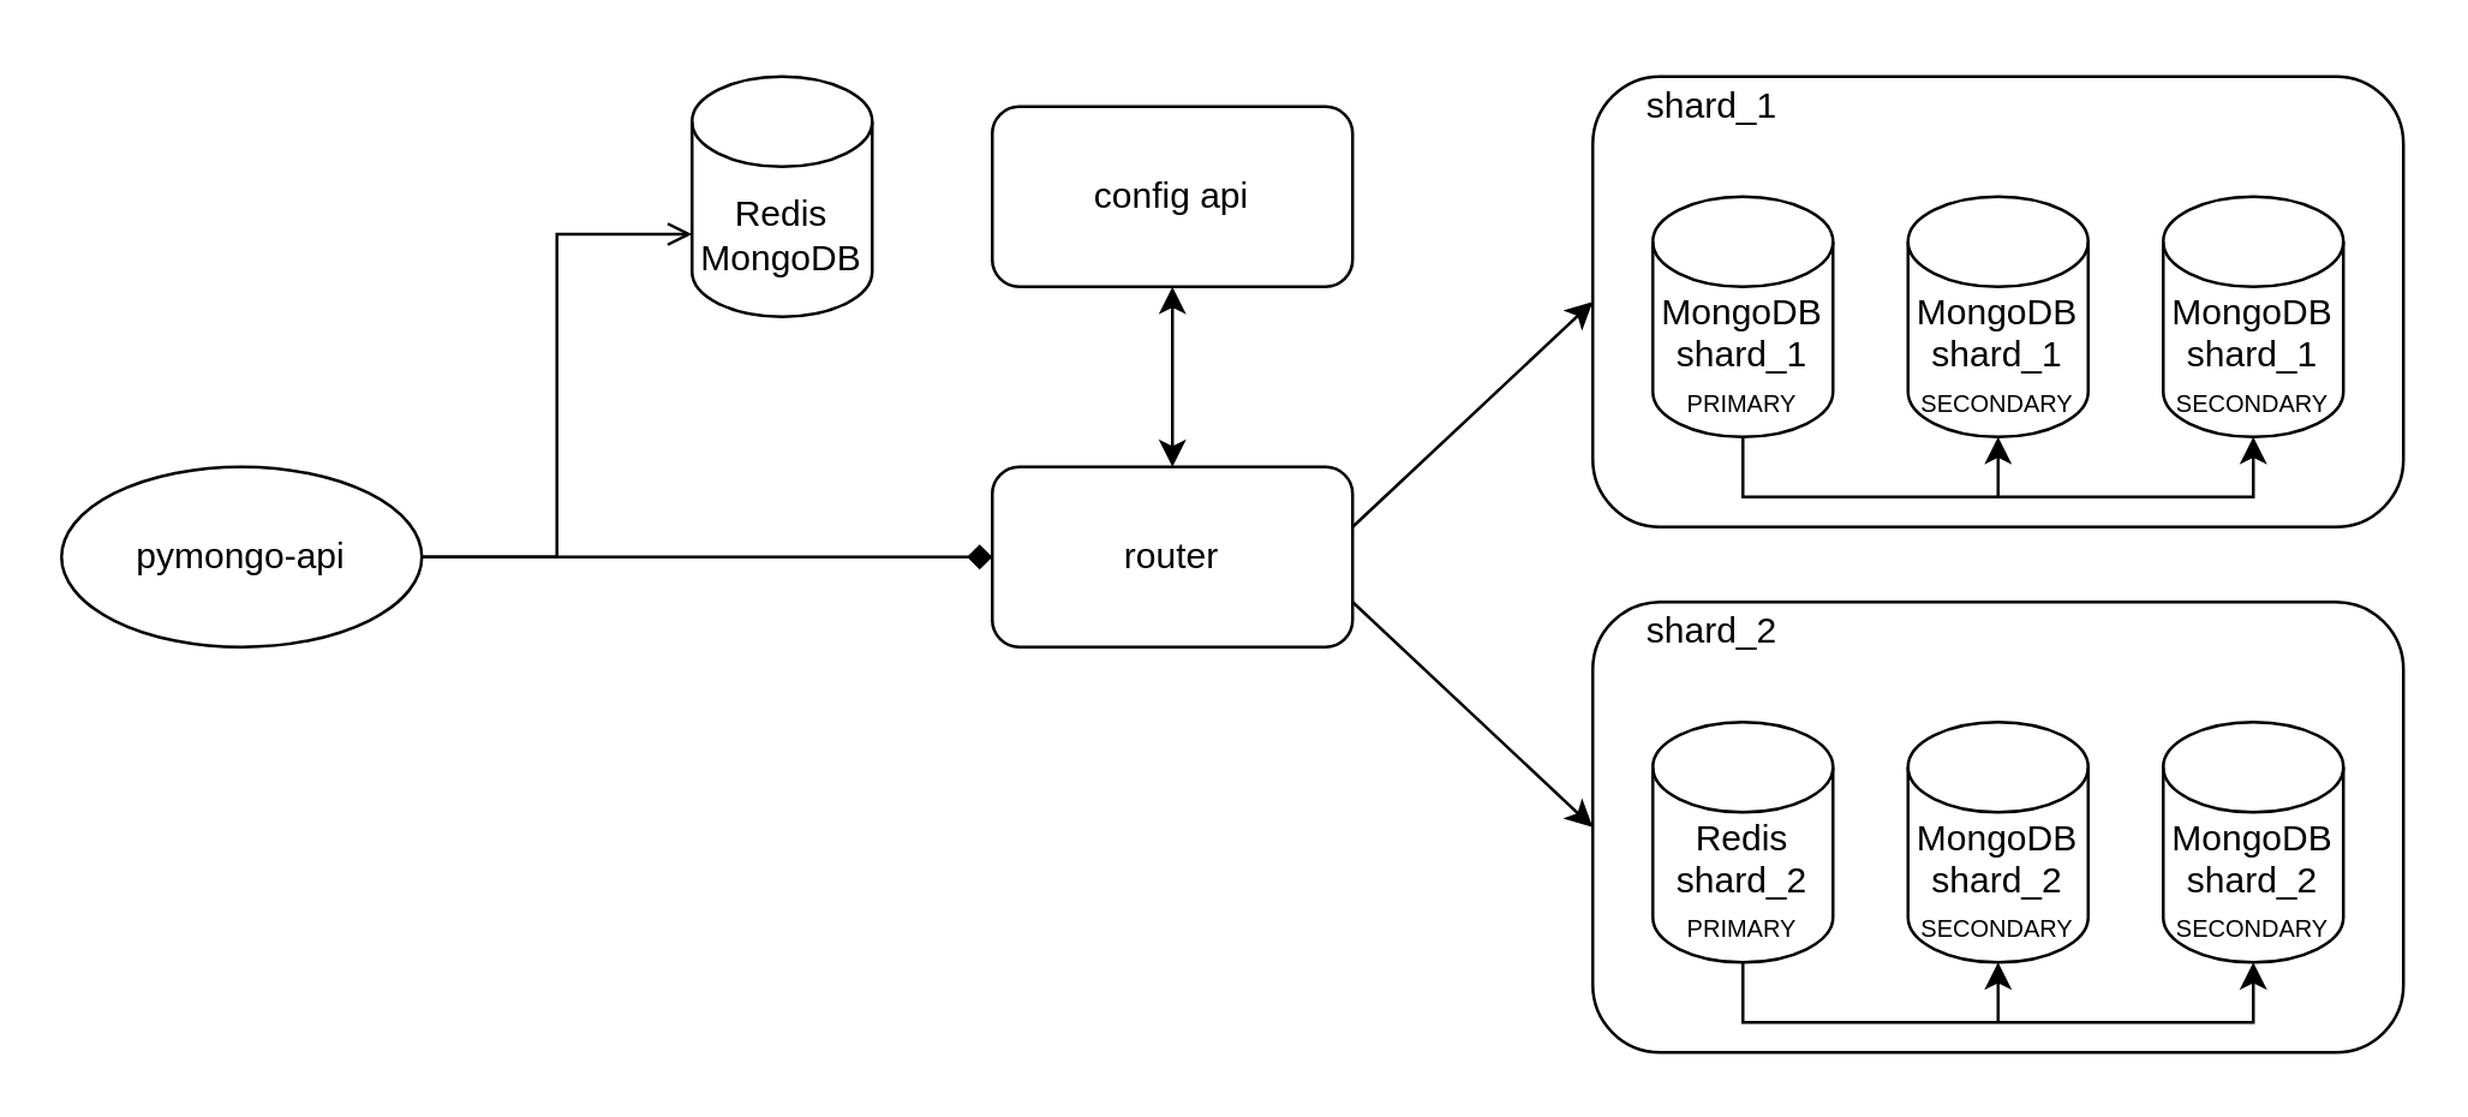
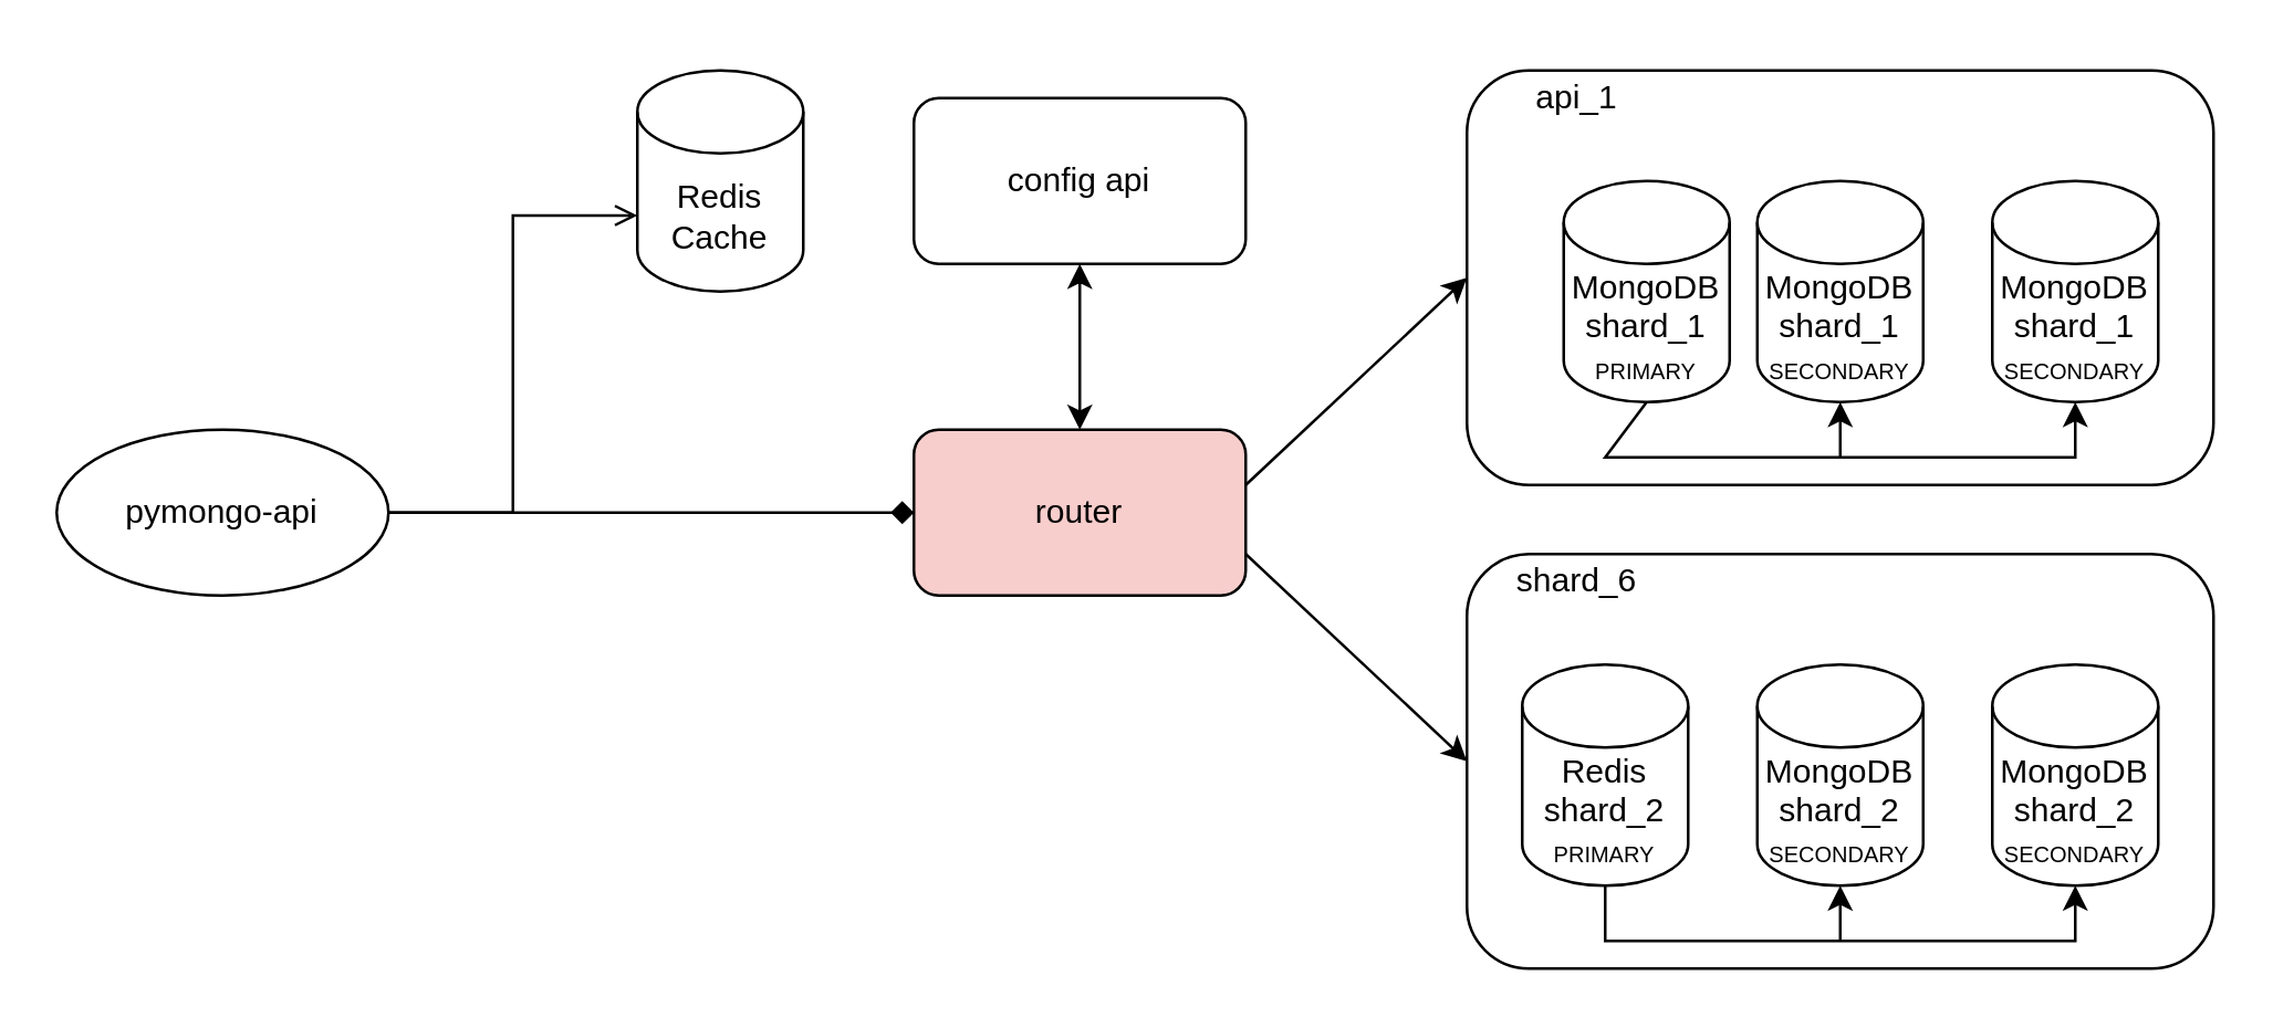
- <mxCell id="11" value="shard_1" style="text;html=1;align=center;verticalAlign=middle;whiteSpace=wrap;rounded=0;" vertex="1" parent="1"><mxGeometry x="540" y="20" width="60" height="30" as="geometry" /></mxCell>
+ <mxCell id="11" value="api_1" style="text;html=1;align=center;verticalAlign=middle;whiteSpace=wrap;rounded=0;" vertex="1" parent="1"><mxGeometry x="540" y="20" width="60" height="30" as="geometry" /></mxCell>
- <mxCell id="23" value="Redis&lt;div&gt;MongoDB&lt;/div&gt;" style="shape=cylinder3;whiteSpace=wrap;html=1;boundedLbl=1;backgroundOutline=1;size=15;" vertex="1" parent="1"><mxGeometry x="230" y="25" width="60" height="80" as="geometry" /></mxCell>
+ <mxCell id="23" value="Redis&lt;div&gt;Cache&lt;/div&gt;" style="shape=cylinder3;whiteSpace=wrap;html=1;boundedLbl=1;backgroundOutline=1;size=15;" vertex="1" parent="1"><mxGeometry x="230" y="25" width="60" height="80" as="geometry" /></mxCell>
- <mxCell id="3" value="MongoDB&lt;div&gt;shard_1&lt;/div&gt;&lt;div&gt;&lt;font style=&quot;font-size: 8px;&quot;&gt;PRIMARY&lt;/font&gt;&lt;/div&gt;" style="shape=cylinder3;whiteSpace=wrap;html=1;boundedLbl=1;backgroundOutline=1;size=15;" parent="1" vertex="1"><mxGeometry x="550" y="65" width="60" height="80" as="geometry" /></mxCell>
+ <mxCell id="3" value="MongoDB&lt;div&gt;shard_1&lt;/div&gt;&lt;div&gt;&lt;font style=&quot;font-size: 8px;&quot;&gt;PRIMARY&lt;/font&gt;&lt;/div&gt;" style="shape=cylinder3;whiteSpace=wrap;html=1;boundedLbl=1;backgroundOutline=1;size=15;" parent="1" vertex="1"><mxGeometry x="565" y="65" width="60" height="80" as="geometry" /></mxCell>
- <mxCell id="6" value="router" style="rounded=1;whiteSpace=wrap;html=1;" vertex="1" parent="1"><mxGeometry x="330" y="155" width="120" height="60" as="geometry" /></mxCell>
+ <mxCell id="6" value="router" style="rounded=1;whiteSpace=wrap;html=1;fillColor=#f8cecc;" vertex="1" parent="1"><mxGeometry x="330" y="155" width="120" height="60" as="geometry" /></mxCell>
- <mxCell id="18" value="shard_2" style="text;html=1;align=center;verticalAlign=middle;whiteSpace=wrap;rounded=0;" vertex="1" parent="1"><mxGeometry x="540" y="195" width="60" height="30" as="geometry" /></mxCell>
+ <mxCell id="18" value="shard_6" style="text;html=1;align=center;verticalAlign=middle;whiteSpace=wrap;rounded=0;" vertex="1" parent="1"><mxGeometry x="540" y="195" width="60" height="30" as="geometry" /></mxCell>
